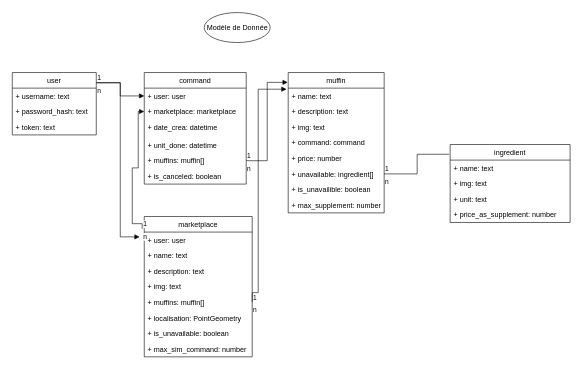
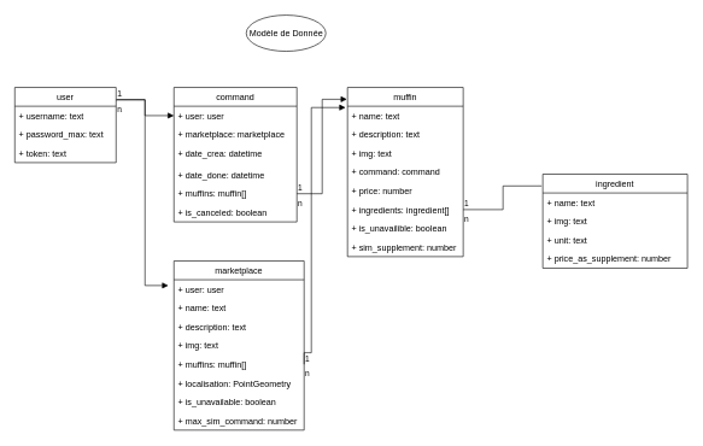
- <mxCell id="4" value="+ password_hash: text" style="text;strokeColor=none;fillColor=none;align=left;verticalAlign=top;spacingLeft=4;spacingRight=4;overflow=hidden;rotatable=0;points=[[0,0.5],[1,0.5]];portConstraint=eastwest;" vertex="1" parent="2"><mxGeometry y="52" width="140" height="26" as="geometry" /></mxCell>
+ <mxCell id="4" value="+ password_max: text" style="text;strokeColor=none;fillColor=none;align=left;verticalAlign=top;spacingLeft=4;spacingRight=4;overflow=hidden;rotatable=0;points=[[0,0.5],[1,0.5]];portConstraint=eastwest;" vertex="1" parent="2"><mxGeometry y="52" width="140" height="26" as="geometry" /></mxCell>
- <mxCell id="10" value="+ unit_done: datetime" style="text;strokeColor=none;fillColor=none;align=left;verticalAlign=top;spacingLeft=4;spacingRight=4;overflow=hidden;rotatable=0;points=[[0,0.5],[1,0.5]];portConstraint=eastwest;" vertex="1" parent="6"><mxGeometry y="108" width="170" height="26" as="geometry" /></mxCell>
+ <mxCell id="10" value="+ date_done: datetime" style="text;strokeColor=none;fillColor=none;align=left;verticalAlign=top;spacingLeft=4;spacingRight=4;overflow=hidden;rotatable=0;points=[[0,0.5],[1,0.5]];portConstraint=eastwest;" vertex="1" parent="6"><mxGeometry y="108" width="170" height="26" as="geometry" /></mxCell>
- <mxCell id="19" value="+ unavailable: ingredient[]" style="text;strokeColor=none;fillColor=none;align=left;verticalAlign=top;spacingLeft=4;spacingRight=4;overflow=hidden;rotatable=0;points=[[0,0.5],[1,0.5]];portConstraint=eastwest;" vertex="1" parent="13"><mxGeometry y="156" width="160" height="26" as="geometry" /></mxCell>
+ <mxCell id="19" value="+ ingredients: ingredient[]" style="text;strokeColor=none;fillColor=none;align=left;verticalAlign=top;spacingLeft=4;spacingRight=4;overflow=hidden;rotatable=0;points=[[0,0.5],[1,0.5]];portConstraint=eastwest;" vertex="1" parent="13"><mxGeometry y="156" width="160" height="26" as="geometry" /></mxCell>
- <mxCell id="21" value="+ max_supplement: number" style="text;strokeColor=none;fillColor=none;align=left;verticalAlign=top;spacingLeft=4;spacingRight=4;overflow=hidden;rotatable=0;points=[[0,0.5],[1,0.5]];portConstraint=eastwest;" vertex="1" parent="13"><mxGeometry y="208" width="160" height="26" as="geometry" /></mxCell>
+ <mxCell id="21" value="+ sim_supplement: number" style="text;strokeColor=none;fillColor=none;align=left;verticalAlign=top;spacingLeft=4;spacingRight=4;overflow=hidden;rotatable=0;points=[[0,0.5],[1,0.5]];portConstraint=eastwest;" vertex="1" parent="13"><mxGeometry y="208" width="160" height="26" as="geometry" /></mxCell>
- <mxCell id="44" value="n" style="endArrow=block;endFill=1;html=1;edgeStyle=orthogonalEdgeStyle;align=left;verticalAlign=top;rounded=0;entryX=0;entryY=0.5;entryDx=0;entryDy=0;exitX=-0.019;exitY=0.089;exitDx=0;exitDy=0;exitPerimeter=0;" edge="1" parent="1" source="27" target="8"><mxGeometry x="-1" relative="1" as="geometry"><mxPoint x="60" y="400" as="sourcePoint" /><mxPoint x="220" y="400" as="targetPoint" /><Array as="points"><mxPoint x="220" y="372" /><mxPoint x="220" y="279" /><mxPoint x="230" y="279" /><mxPoint x="230" y="185" /></Array></mxGeometry></mxCell>
- <mxCell id="45" value="1" style="edgeLabel;resizable=0;html=1;align=left;verticalAlign=bottom;" connectable="0" vertex="1" parent="44"><mxGeometry x="-1" relative="1" as="geometry" /></mxCell>
